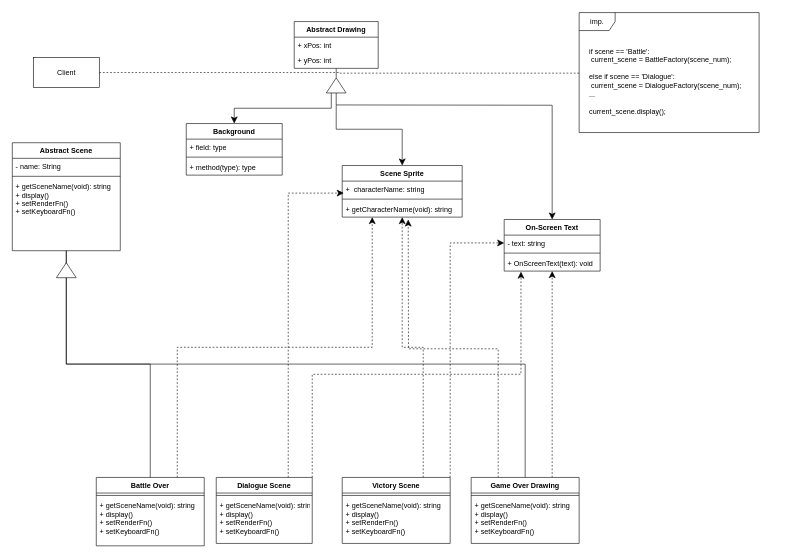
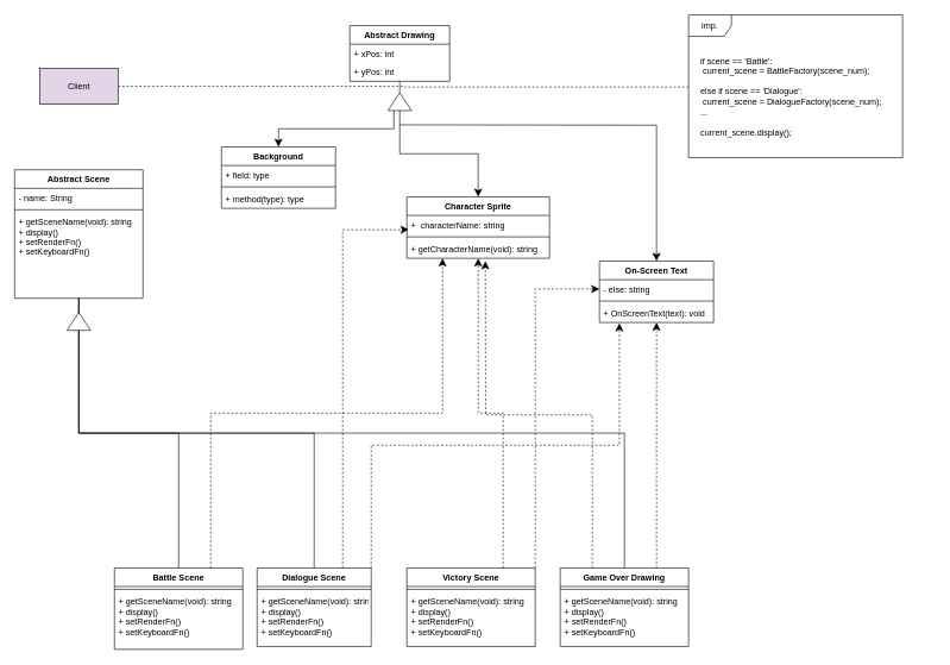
- <mxCell id="48" value="Client" style="html=1;" vertex="1" parent="1"><mxGeometry x="55" y="95" width="110" height="50" as="geometry" /></mxCell>
+ <mxCell id="48" value="Client" style="html=1;fillColor=#e1d5e7;" vertex="1" parent="1"><mxGeometry x="55" y="95" width="110" height="50" as="geometry" /></mxCell>
- <mxCell id="29" value="Scene Sprite" style="swimlane;fontStyle=1;align=center;verticalAlign=top;childLayout=stackLayout;horizontal=1;startSize=26;horizontalStack=0;resizeParent=1;resizeParentMax=0;resizeLast=0;collapsible=1;marginBottom=0;" vertex="1" parent="1"><mxGeometry x="570" y="275" width="200" height="86" as="geometry" /></mxCell>
+ <mxCell id="29" value="Character Sprite" style="swimlane;fontStyle=1;align=center;verticalAlign=top;childLayout=stackLayout;horizontal=1;startSize=26;horizontalStack=0;resizeParent=1;resizeParentMax=0;resizeLast=0;collapsible=1;marginBottom=0;" vertex="1" parent="1"><mxGeometry x="570" y="275" width="200" height="86" as="geometry" /></mxCell>
- <mxCell id="34" value="- text: string" style="text;strokeColor=none;fillColor=none;align=left;verticalAlign=top;spacingLeft=4;spacingRight=4;overflow=hidden;rotatable=0;points=[[0,0.5],[1,0.5]];portConstraint=eastwest;" vertex="1" parent="33"><mxGeometry y="26" width="160" height="26" as="geometry" /></mxCell>
+ <mxCell id="34" value="- else: string" style="text;strokeColor=none;fillColor=none;align=left;verticalAlign=top;spacingLeft=4;spacingRight=4;overflow=hidden;rotatable=0;points=[[0,0.5],[1,0.5]];portConstraint=eastwest;" vertex="1" parent="33"><mxGeometry y="26" width="160" height="26" as="geometry" /></mxCell>
+ <mxCell id="4" style="edgeStyle=orthogonalEdgeStyle;rounded=0;orthogonalLoop=1;jettySize=auto;html=1;exitX=0.5;exitY=1;exitDx=0;exitDy=0;endArrow=none;endFill=0;" edge="1" parent="1" source="6" target="16"><mxGeometry relative="1" as="geometry" /></mxCell>
- <mxCell id="11" value="Battle Over" style="swimlane;fontStyle=1;align=center;verticalAlign=top;childLayout=stackLayout;horizontal=1;startSize=26;horizontalStack=0;resizeParent=1;resizeParentMax=0;resizeLast=0;collapsible=1;marginBottom=0;" vertex="1" parent="1"><mxGeometry x="160" y="795" width="180" height="114" as="geometry" /></mxCell>
+ <mxCell id="11" value="Battle Scene" style="swimlane;fontStyle=1;align=center;verticalAlign=top;childLayout=stackLayout;horizontal=1;startSize=26;horizontalStack=0;resizeParent=1;resizeParentMax=0;resizeLast=0;collapsible=1;marginBottom=0;" vertex="1" parent="1"><mxGeometry x="160" y="795" width="180" height="114" as="geometry" /></mxCell>
